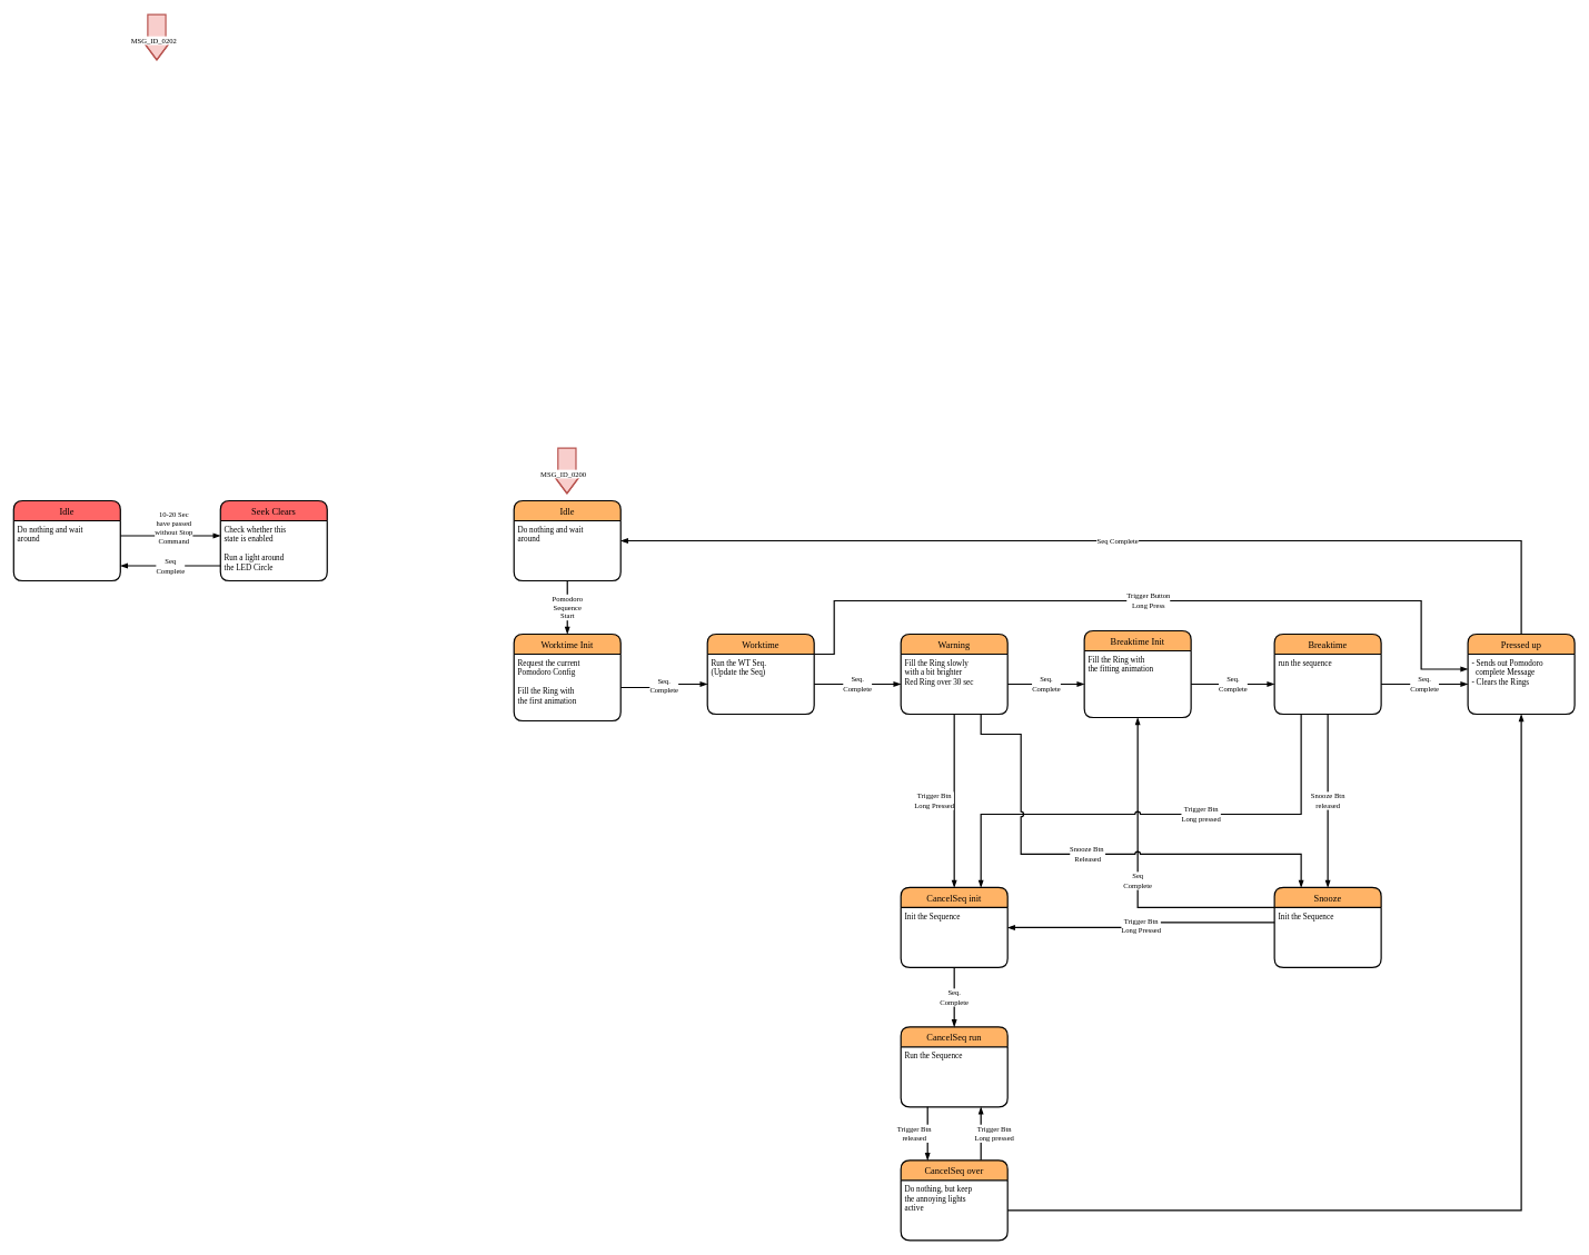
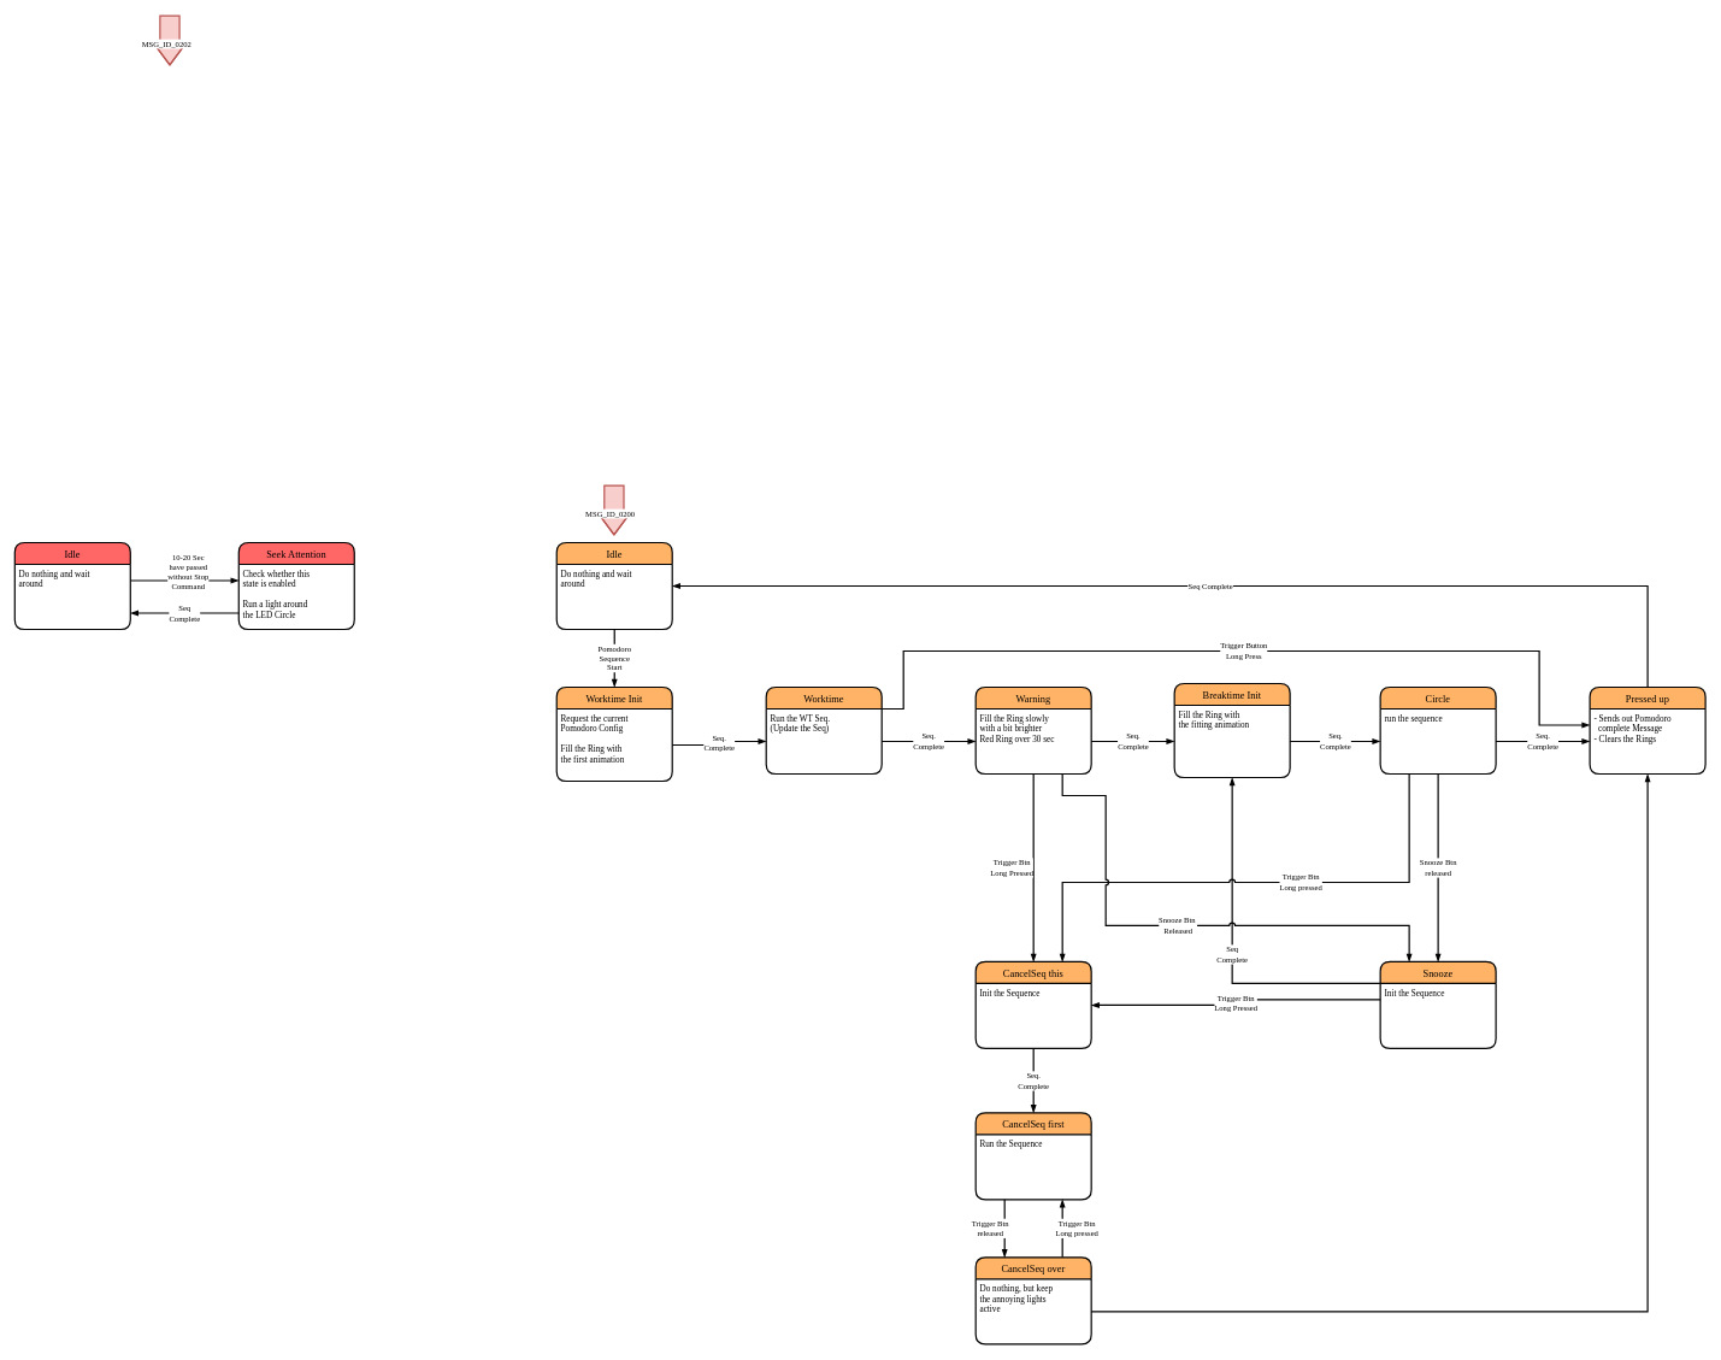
- <mxCell id="15" value="Seek Clears" style="swimlane;childLayout=stackLayout;horizontal=1;startSize=30;horizontalStack=0;rounded=1;fontSize=14;fontStyle=0;strokeWidth=2;resizeParent=0;resizeLast=1;shadow=0;dashed=0;align=center;fontFamily=Roboto Mono;fontSource=https%3A%2F%2Ffonts.googleapis.com%2Fcss%3Ffamily%3DRoboto%2BMono;fillColor=#FF6666;" parent="1" vertex="1"><mxGeometry x="330" y="750" width="160" height="120" as="geometry" /></mxCell>
+ <mxCell id="15" value="Seek Attention" style="swimlane;childLayout=stackLayout;horizontal=1;startSize=30;horizontalStack=0;rounded=1;fontSize=14;fontStyle=0;strokeWidth=2;resizeParent=0;resizeLast=1;shadow=0;dashed=0;align=center;fontFamily=Roboto Mono;fontSource=https%3A%2F%2Ffonts.googleapis.com%2Fcss%3Ffamily%3DRoboto%2BMono;fillColor=#FF6666;" parent="1" vertex="1"><mxGeometry x="330" y="750" width="160" height="120" as="geometry" /></mxCell>
- <mxCell id="10" value="Breaktime" style="swimlane;childLayout=stackLayout;horizontal=1;startSize=30;horizontalStack=0;rounded=1;fontSize=14;fontStyle=0;strokeWidth=2;resizeParent=0;resizeLast=1;shadow=0;dashed=0;align=center;fontFamily=Roboto Mono;fontSource=https%3A%2F%2Ffonts.googleapis.com%2Fcss%3Ffamily%3DRoboto%2BMono;fillColor=#FFB366;fontColor=#000000;" parent="1" vertex="1"><mxGeometry x="1910" y="950" width="160" height="120" as="geometry" /></mxCell>
+ <mxCell id="10" value="Circle" style="swimlane;childLayout=stackLayout;horizontal=1;startSize=30;horizontalStack=0;rounded=1;fontSize=14;fontStyle=0;strokeWidth=2;resizeParent=0;resizeLast=1;shadow=0;dashed=0;align=center;fontFamily=Roboto Mono;fontSource=https%3A%2F%2Ffonts.googleapis.com%2Fcss%3Ffamily%3DRoboto%2BMono;fillColor=#FFB366;fontColor=#000000;" parent="1" vertex="1"><mxGeometry x="1910" y="950" width="160" height="120" as="geometry" /></mxCell>
- <mxCell id="27" value="CancelSeq init" style="swimlane;childLayout=stackLayout;horizontal=1;startSize=30;horizontalStack=0;rounded=1;fontSize=14;fontStyle=0;strokeWidth=2;resizeParent=0;resizeLast=1;shadow=0;dashed=0;align=center;fontFamily=Roboto Mono;fontSource=https%3A%2F%2Ffonts.googleapis.com%2Fcss%3Ffamily%3DRoboto%2BMono;fillColor=#FFB366;" vertex="1" parent="1"><mxGeometry x="1350" y="1330" width="160" height="120" as="geometry" /></mxCell>
+ <mxCell id="27" value="CancelSeq this" style="swimlane;childLayout=stackLayout;horizontal=1;startSize=30;horizontalStack=0;rounded=1;fontSize=14;fontStyle=0;strokeWidth=2;resizeParent=0;resizeLast=1;shadow=0;dashed=0;align=center;fontFamily=Roboto Mono;fontSource=https%3A%2F%2Ffonts.googleapis.com%2Fcss%3Ffamily%3DRoboto%2BMono;fillColor=#FFB366;" vertex="1" parent="1"><mxGeometry x="1350" y="1330" width="160" height="120" as="geometry" /></mxCell>
- <mxCell id="29" value="CancelSeq run" style="swimlane;childLayout=stackLayout;horizontal=1;startSize=30;horizontalStack=0;rounded=1;fontSize=14;fontStyle=0;strokeWidth=2;resizeParent=0;resizeLast=1;shadow=0;dashed=0;align=center;fontFamily=Roboto Mono;fontSource=https%3A%2F%2Ffonts.googleapis.com%2Fcss%3Ffamily%3DRoboto%2BMono;fillColor=#FFB366;" vertex="1" parent="1"><mxGeometry x="1350" y="1539" width="160" height="120" as="geometry" /></mxCell>
+ <mxCell id="29" value="CancelSeq first" style="swimlane;childLayout=stackLayout;horizontal=1;startSize=30;horizontalStack=0;rounded=1;fontSize=14;fontStyle=0;strokeWidth=2;resizeParent=0;resizeLast=1;shadow=0;dashed=0;align=center;fontFamily=Roboto Mono;fontSource=https%3A%2F%2Ffonts.googleapis.com%2Fcss%3Ffamily%3DRoboto%2BMono;fillColor=#FFB366;" vertex="1" parent="1"><mxGeometry x="1350" y="1539" width="160" height="120" as="geometry" /></mxCell>
